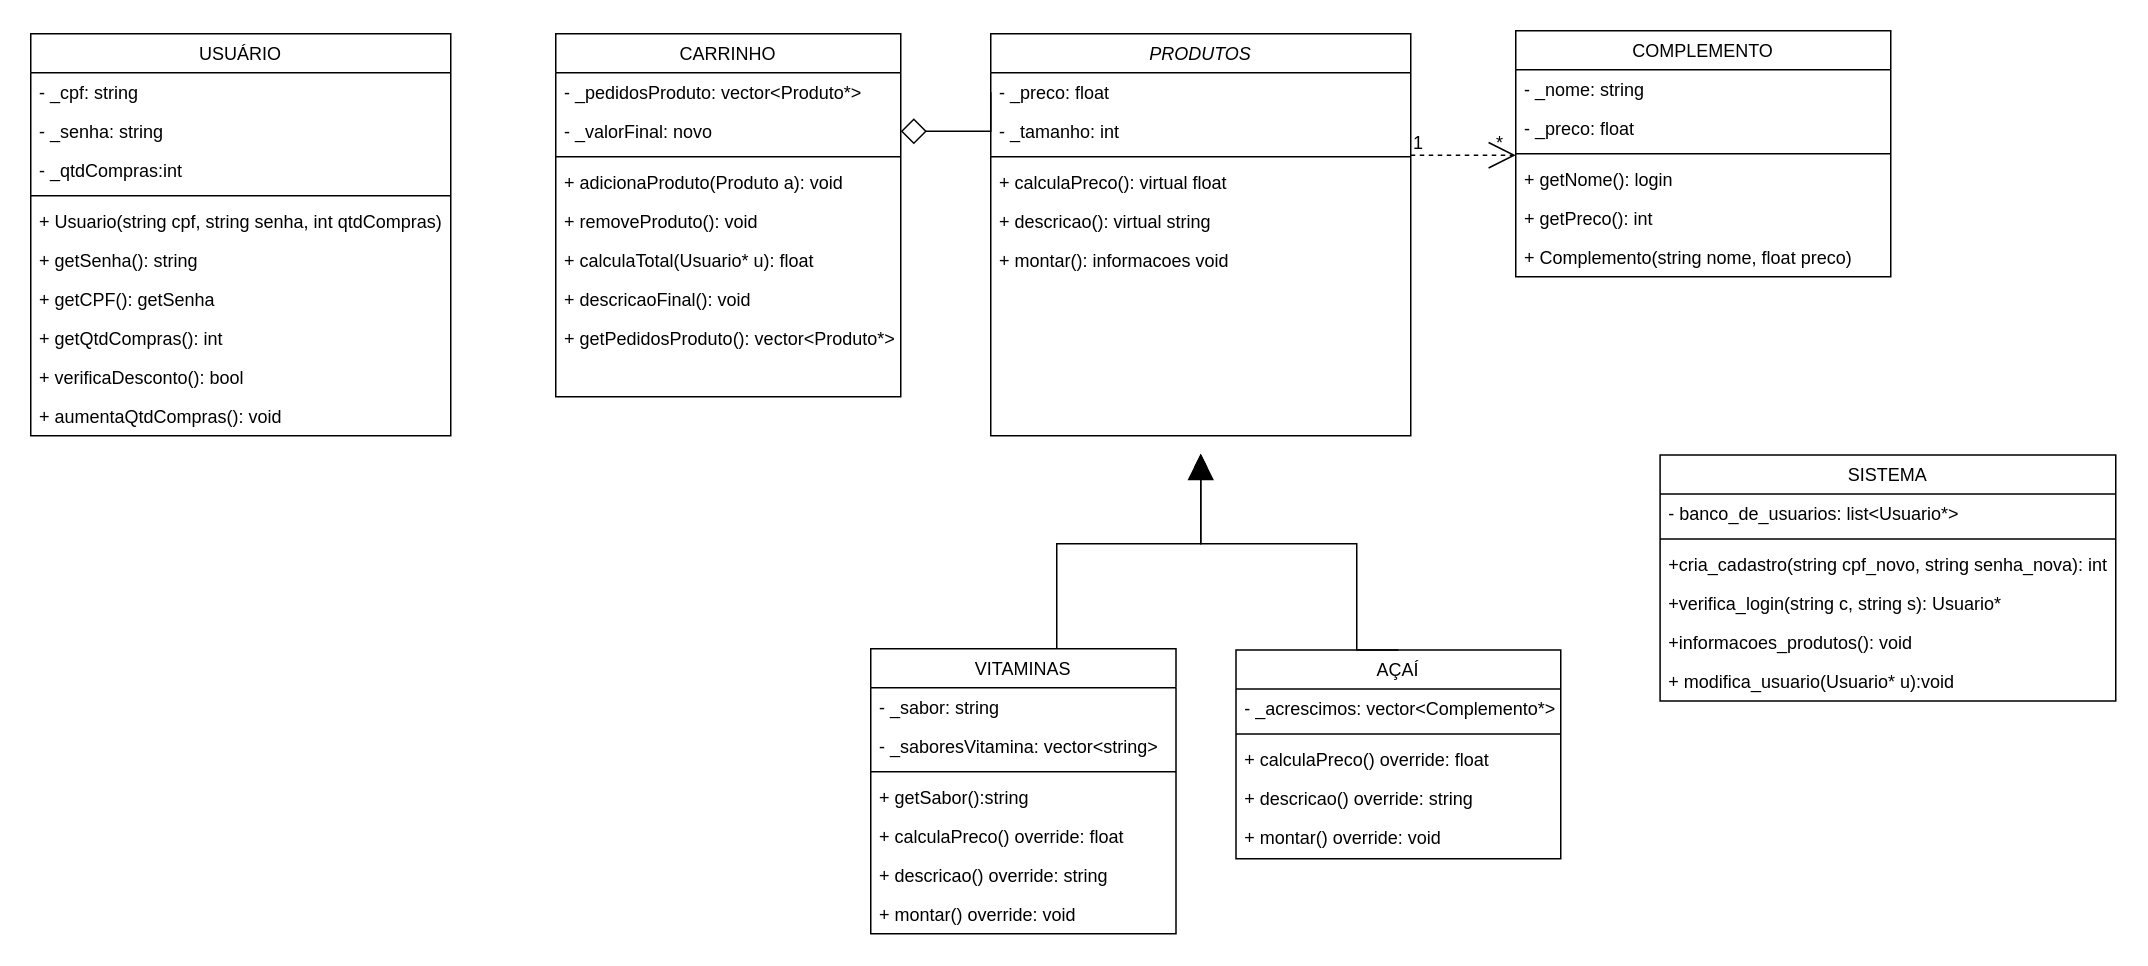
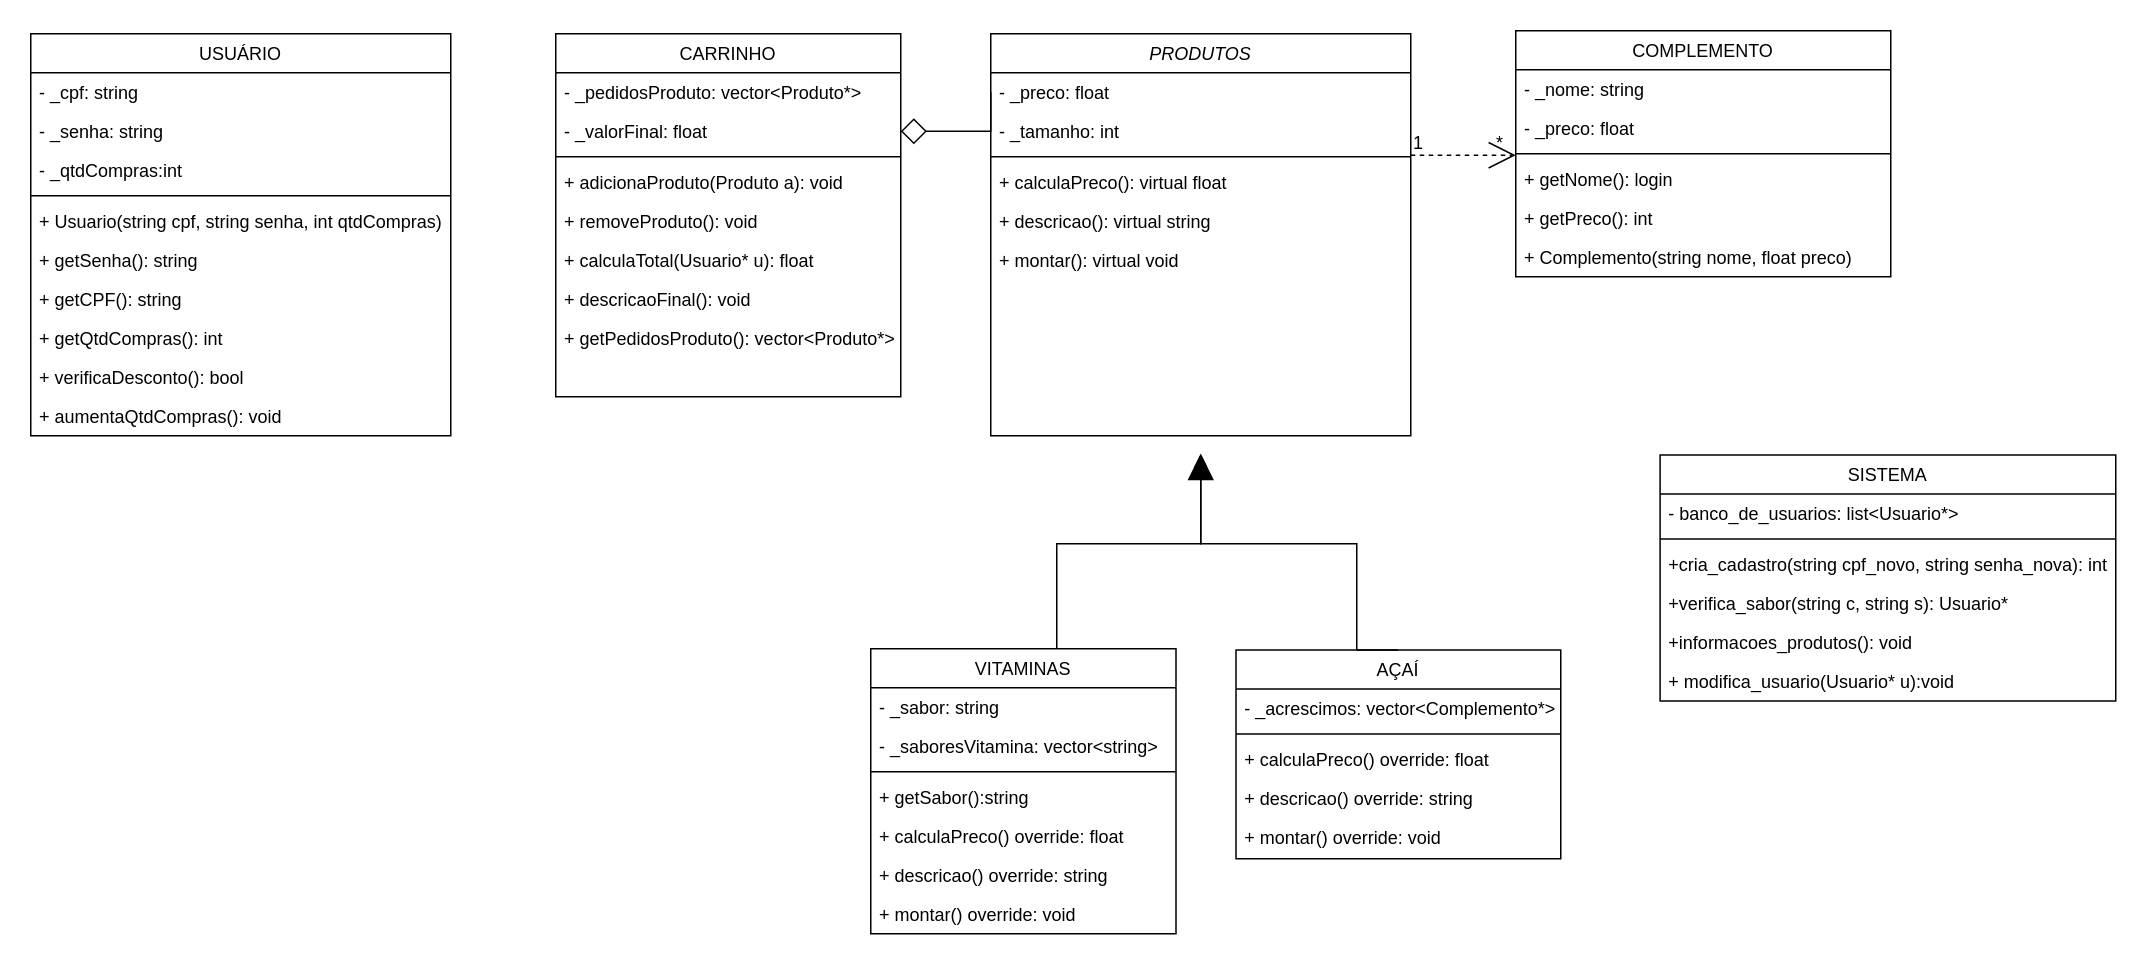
- <mxCell id="32" value="- _valorFinal: novo" style="text;align=left;verticalAlign=top;spacingLeft=4;spacingRight=4;overflow=hidden;rotatable=0;points=[[0,0.5],[1,0.5]];portConstraint=eastwest;" parent="30" vertex="1"><mxGeometry y="52" width="230" height="26" as="geometry" /></mxCell>
+ <mxCell id="32" value="- _valorFinal: float" style="text;align=left;verticalAlign=top;spacingLeft=4;spacingRight=4;overflow=hidden;rotatable=0;points=[[0,0.5],[1,0.5]];portConstraint=eastwest;" parent="30" vertex="1"><mxGeometry y="52" width="230" height="26" as="geometry" /></mxCell>
- <mxCell id="8" value="+ montar(): informacoes void" style="text;align=left;verticalAlign=top;spacingLeft=4;spacingRight=4;overflow=hidden;rotatable=0;points=[[0,0.5],[1,0.5]];portConstraint=eastwest;" parent="2" vertex="1"><mxGeometry y="138" width="280" height="26" as="geometry" /></mxCell>
+ <mxCell id="8" value="+ montar(): virtual void" style="text;align=left;verticalAlign=top;spacingLeft=4;spacingRight=4;overflow=hidden;rotatable=0;points=[[0,0.5],[1,0.5]];portConstraint=eastwest;" parent="2" vertex="1"><mxGeometry y="138" width="280" height="26" as="geometry" /></mxCell>
- <mxCell id="26" value="+ getCPF(): getSenha" style="text;align=left;verticalAlign=top;spacingLeft=4;spacingRight=4;overflow=hidden;rotatable=0;points=[[0,0.5],[1,0.5]];portConstraint=eastwest;rounded=0;shadow=0;html=0;" parent="19" vertex="1"><mxGeometry y="164" width="280" height="26" as="geometry" /></mxCell>
+ <mxCell id="26" value="+ getCPF(): string" style="text;align=left;verticalAlign=top;spacingLeft=4;spacingRight=4;overflow=hidden;rotatable=0;points=[[0,0.5],[1,0.5]];portConstraint=eastwest;rounded=0;shadow=0;html=0;" parent="19" vertex="1"><mxGeometry y="164" width="280" height="26" as="geometry" /></mxCell>
- <mxCell id="58" value="+verifica_login(string c, string s): Usuario*" style="text;align=left;verticalAlign=top;spacingLeft=4;spacingRight=4;overflow=hidden;rotatable=0;points=[[0,0.5],[1,0.5]];portConstraint=eastwest;" parent="54" vertex="1"><mxGeometry y="86" width="303.77" height="26" as="geometry" /></mxCell>
+ <mxCell id="58" value="+verifica_sabor(string c, string s): Usuario*" style="text;align=left;verticalAlign=top;spacingLeft=4;spacingRight=4;overflow=hidden;rotatable=0;points=[[0,0.5],[1,0.5]];portConstraint=eastwest;" parent="54" vertex="1"><mxGeometry y="86" width="303.77" height="26" as="geometry" /></mxCell>
